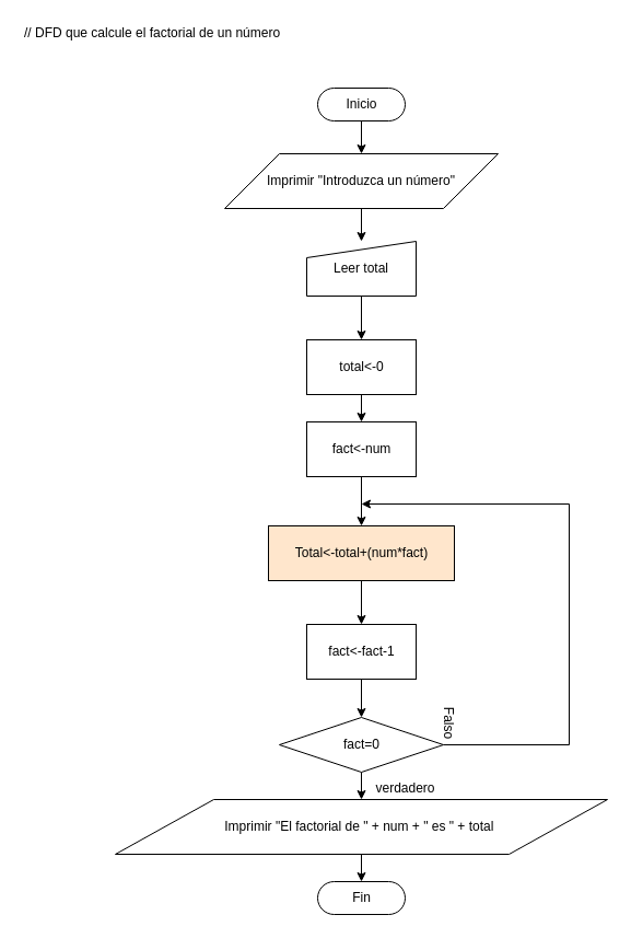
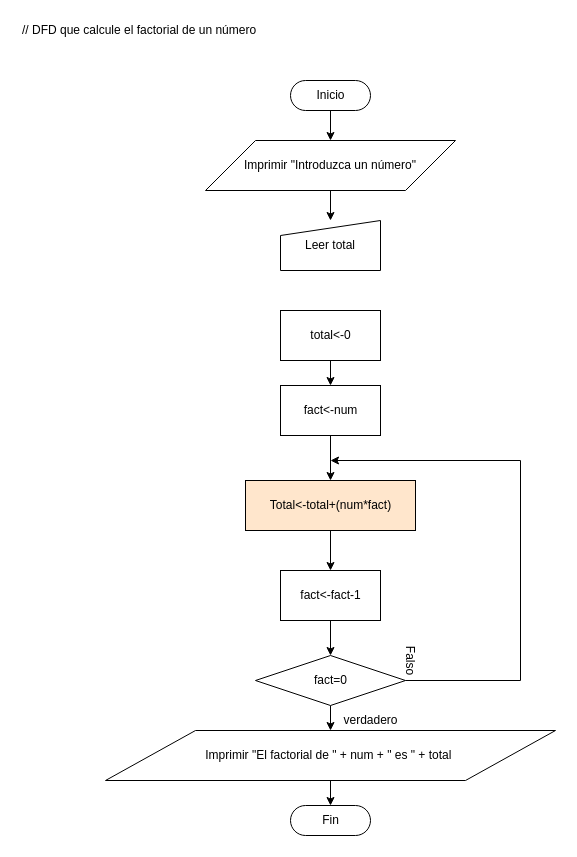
- <mxCell id="7" style="edgeStyle=orthogonalEdgeStyle;rounded=0;orthogonalLoop=1;jettySize=auto;html=1;entryX=0.5;entryY=0;entryDx=0;entryDy=0;" edge="1" parent="1" source="8" target="14"><mxGeometry relative="1" as="geometry"><mxPoint x="330" y="300" as="targetPoint" /></mxGeometry></mxCell>
